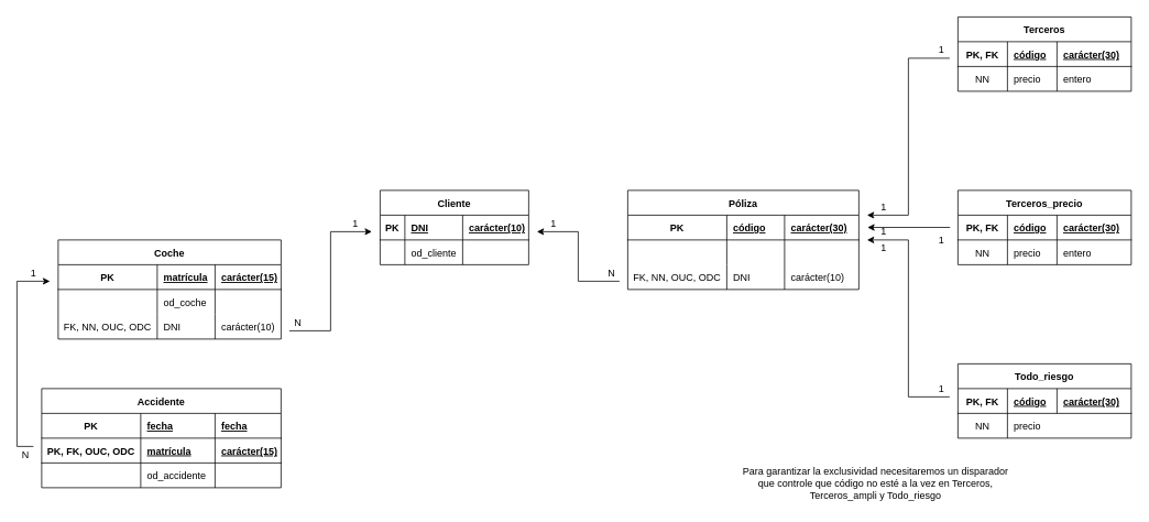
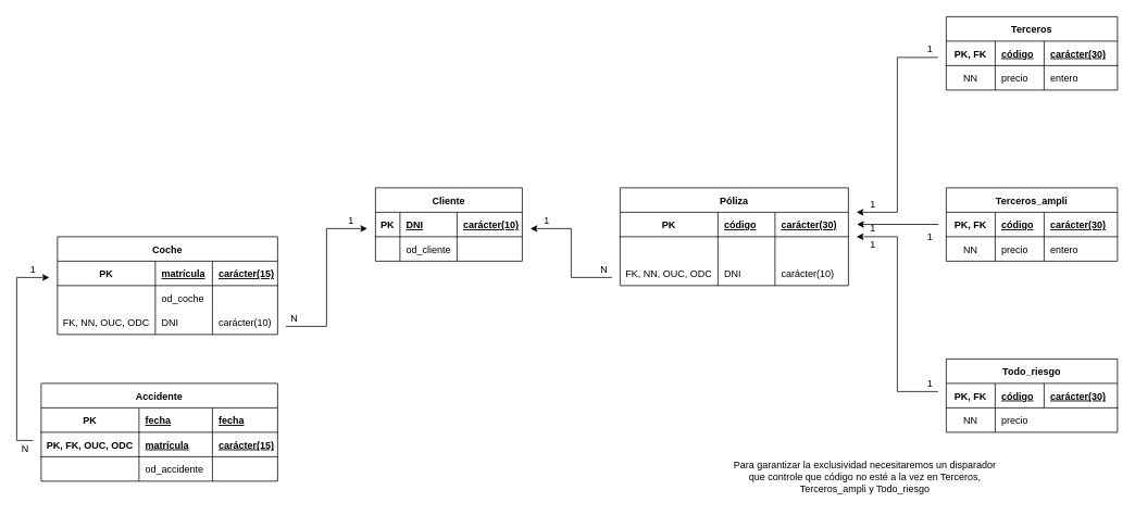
- <mxCell id="67" value="Terceros_precio" style="shape=table;startSize=30;container=1;collapsible=1;childLayout=tableLayout;fixedRows=1;rowLines=0;fontStyle=1;align=center;resizeLast=1;" parent="1" vertex="1"><mxGeometry x="1160" y="230" width="210" height="90" as="geometry" /></mxCell>
+ <mxCell id="67" value="Terceros_ampli" style="shape=table;startSize=30;container=1;collapsible=1;childLayout=tableLayout;fixedRows=1;rowLines=0;fontStyle=1;align=center;resizeLast=1;" parent="1" vertex="1"><mxGeometry x="1160" y="230" width="210" height="90" as="geometry" /></mxCell>
